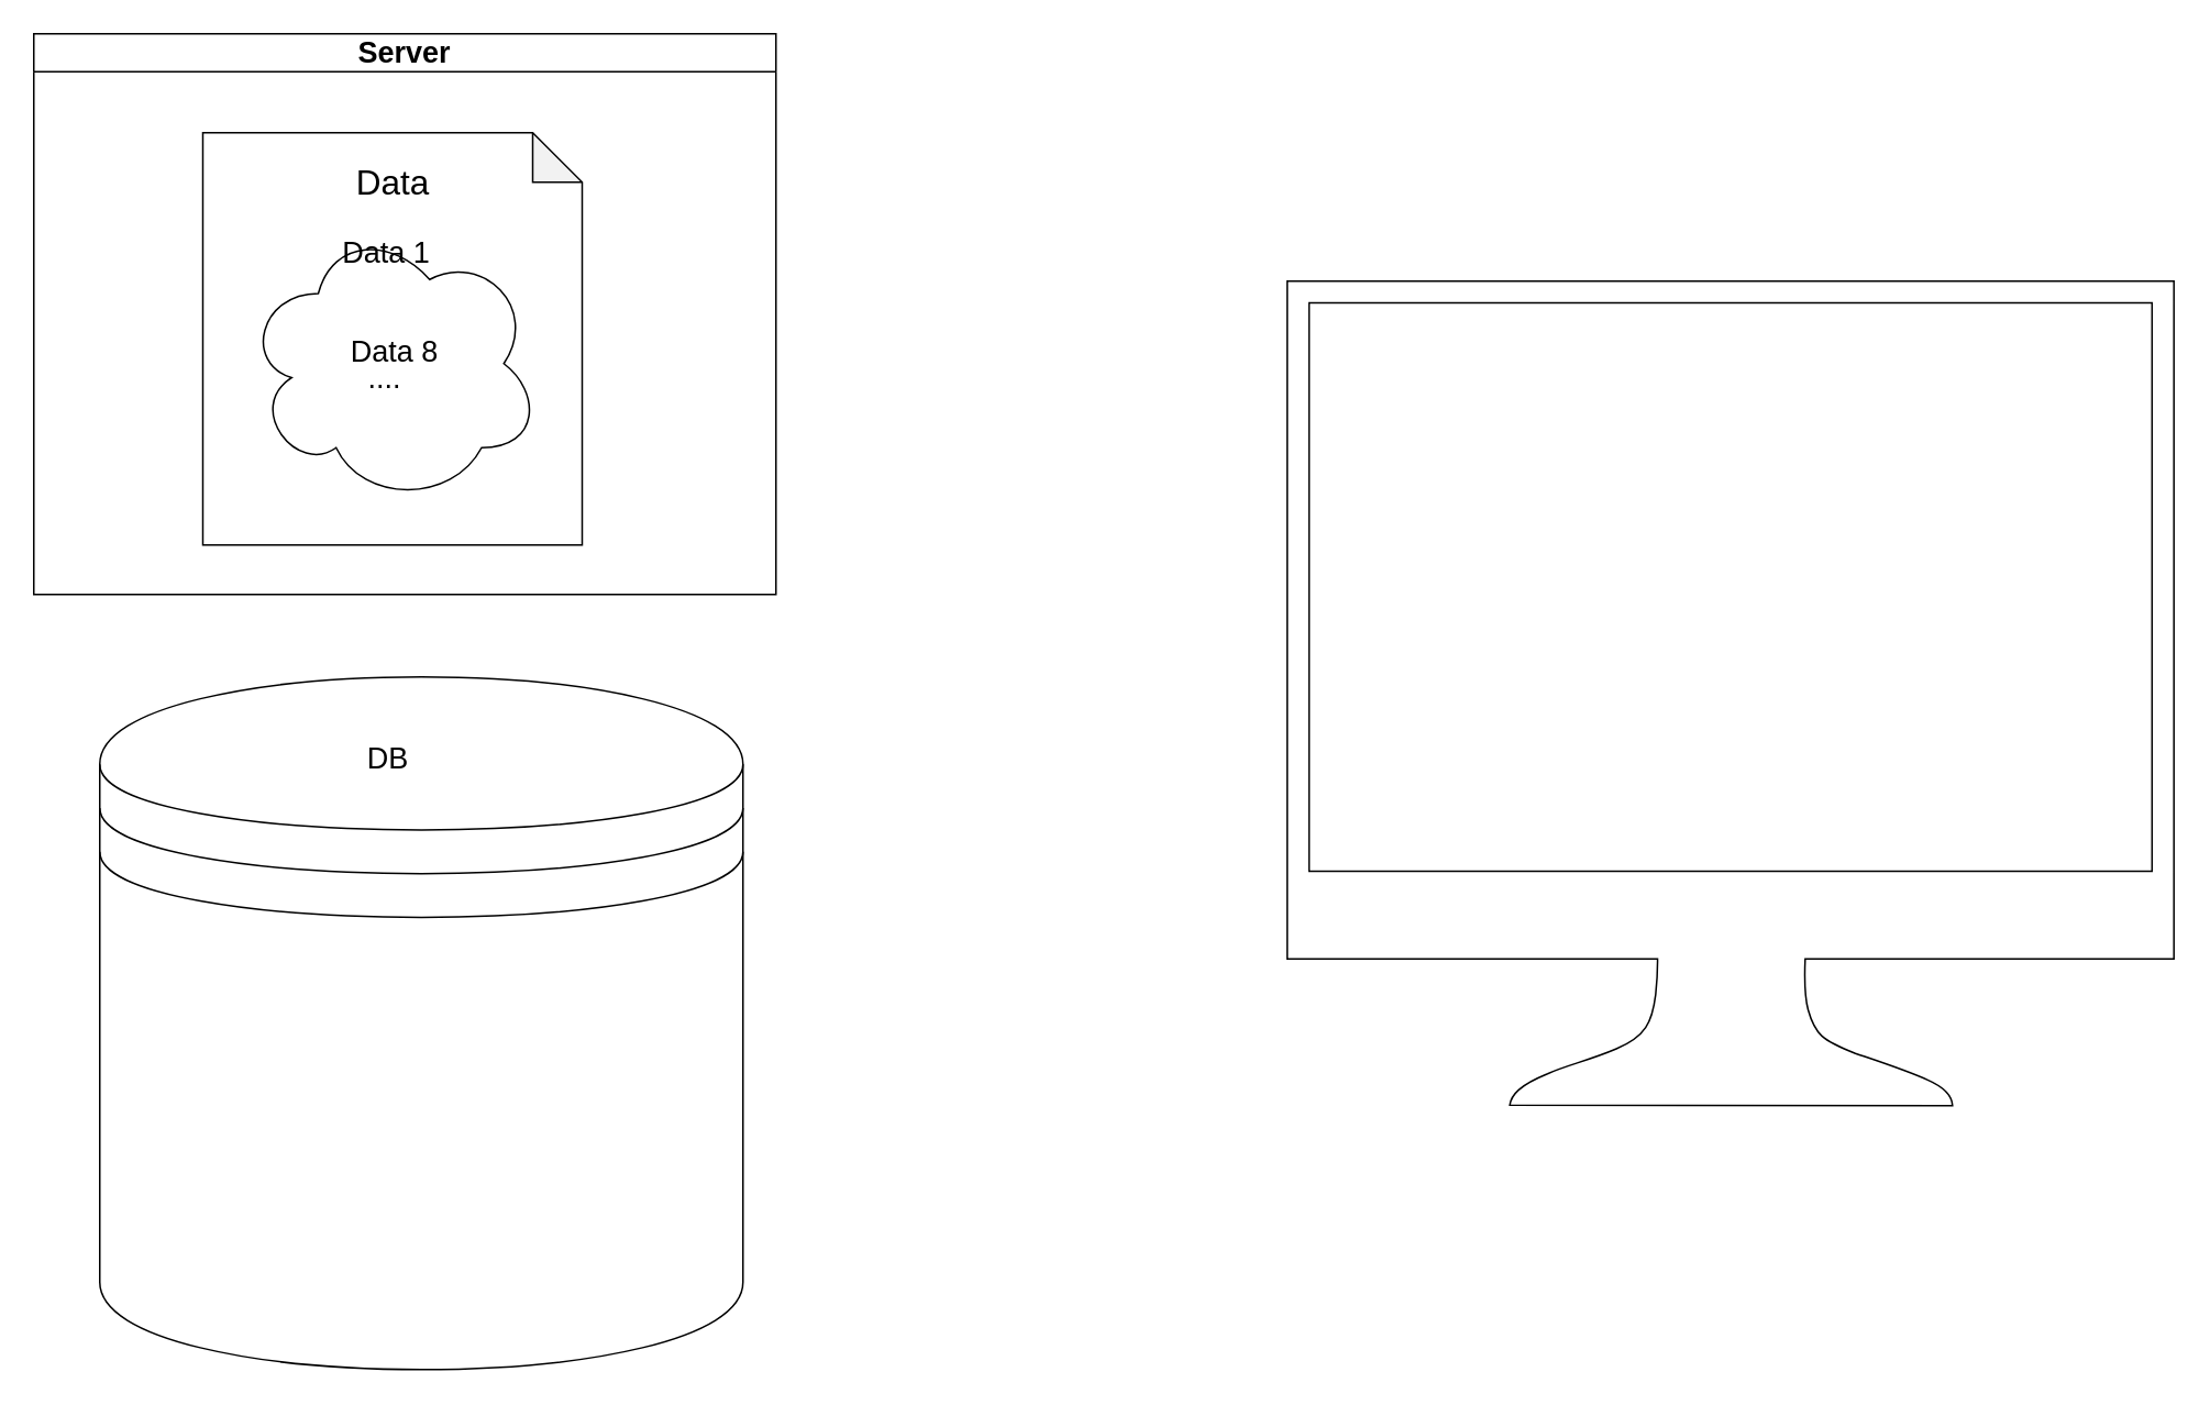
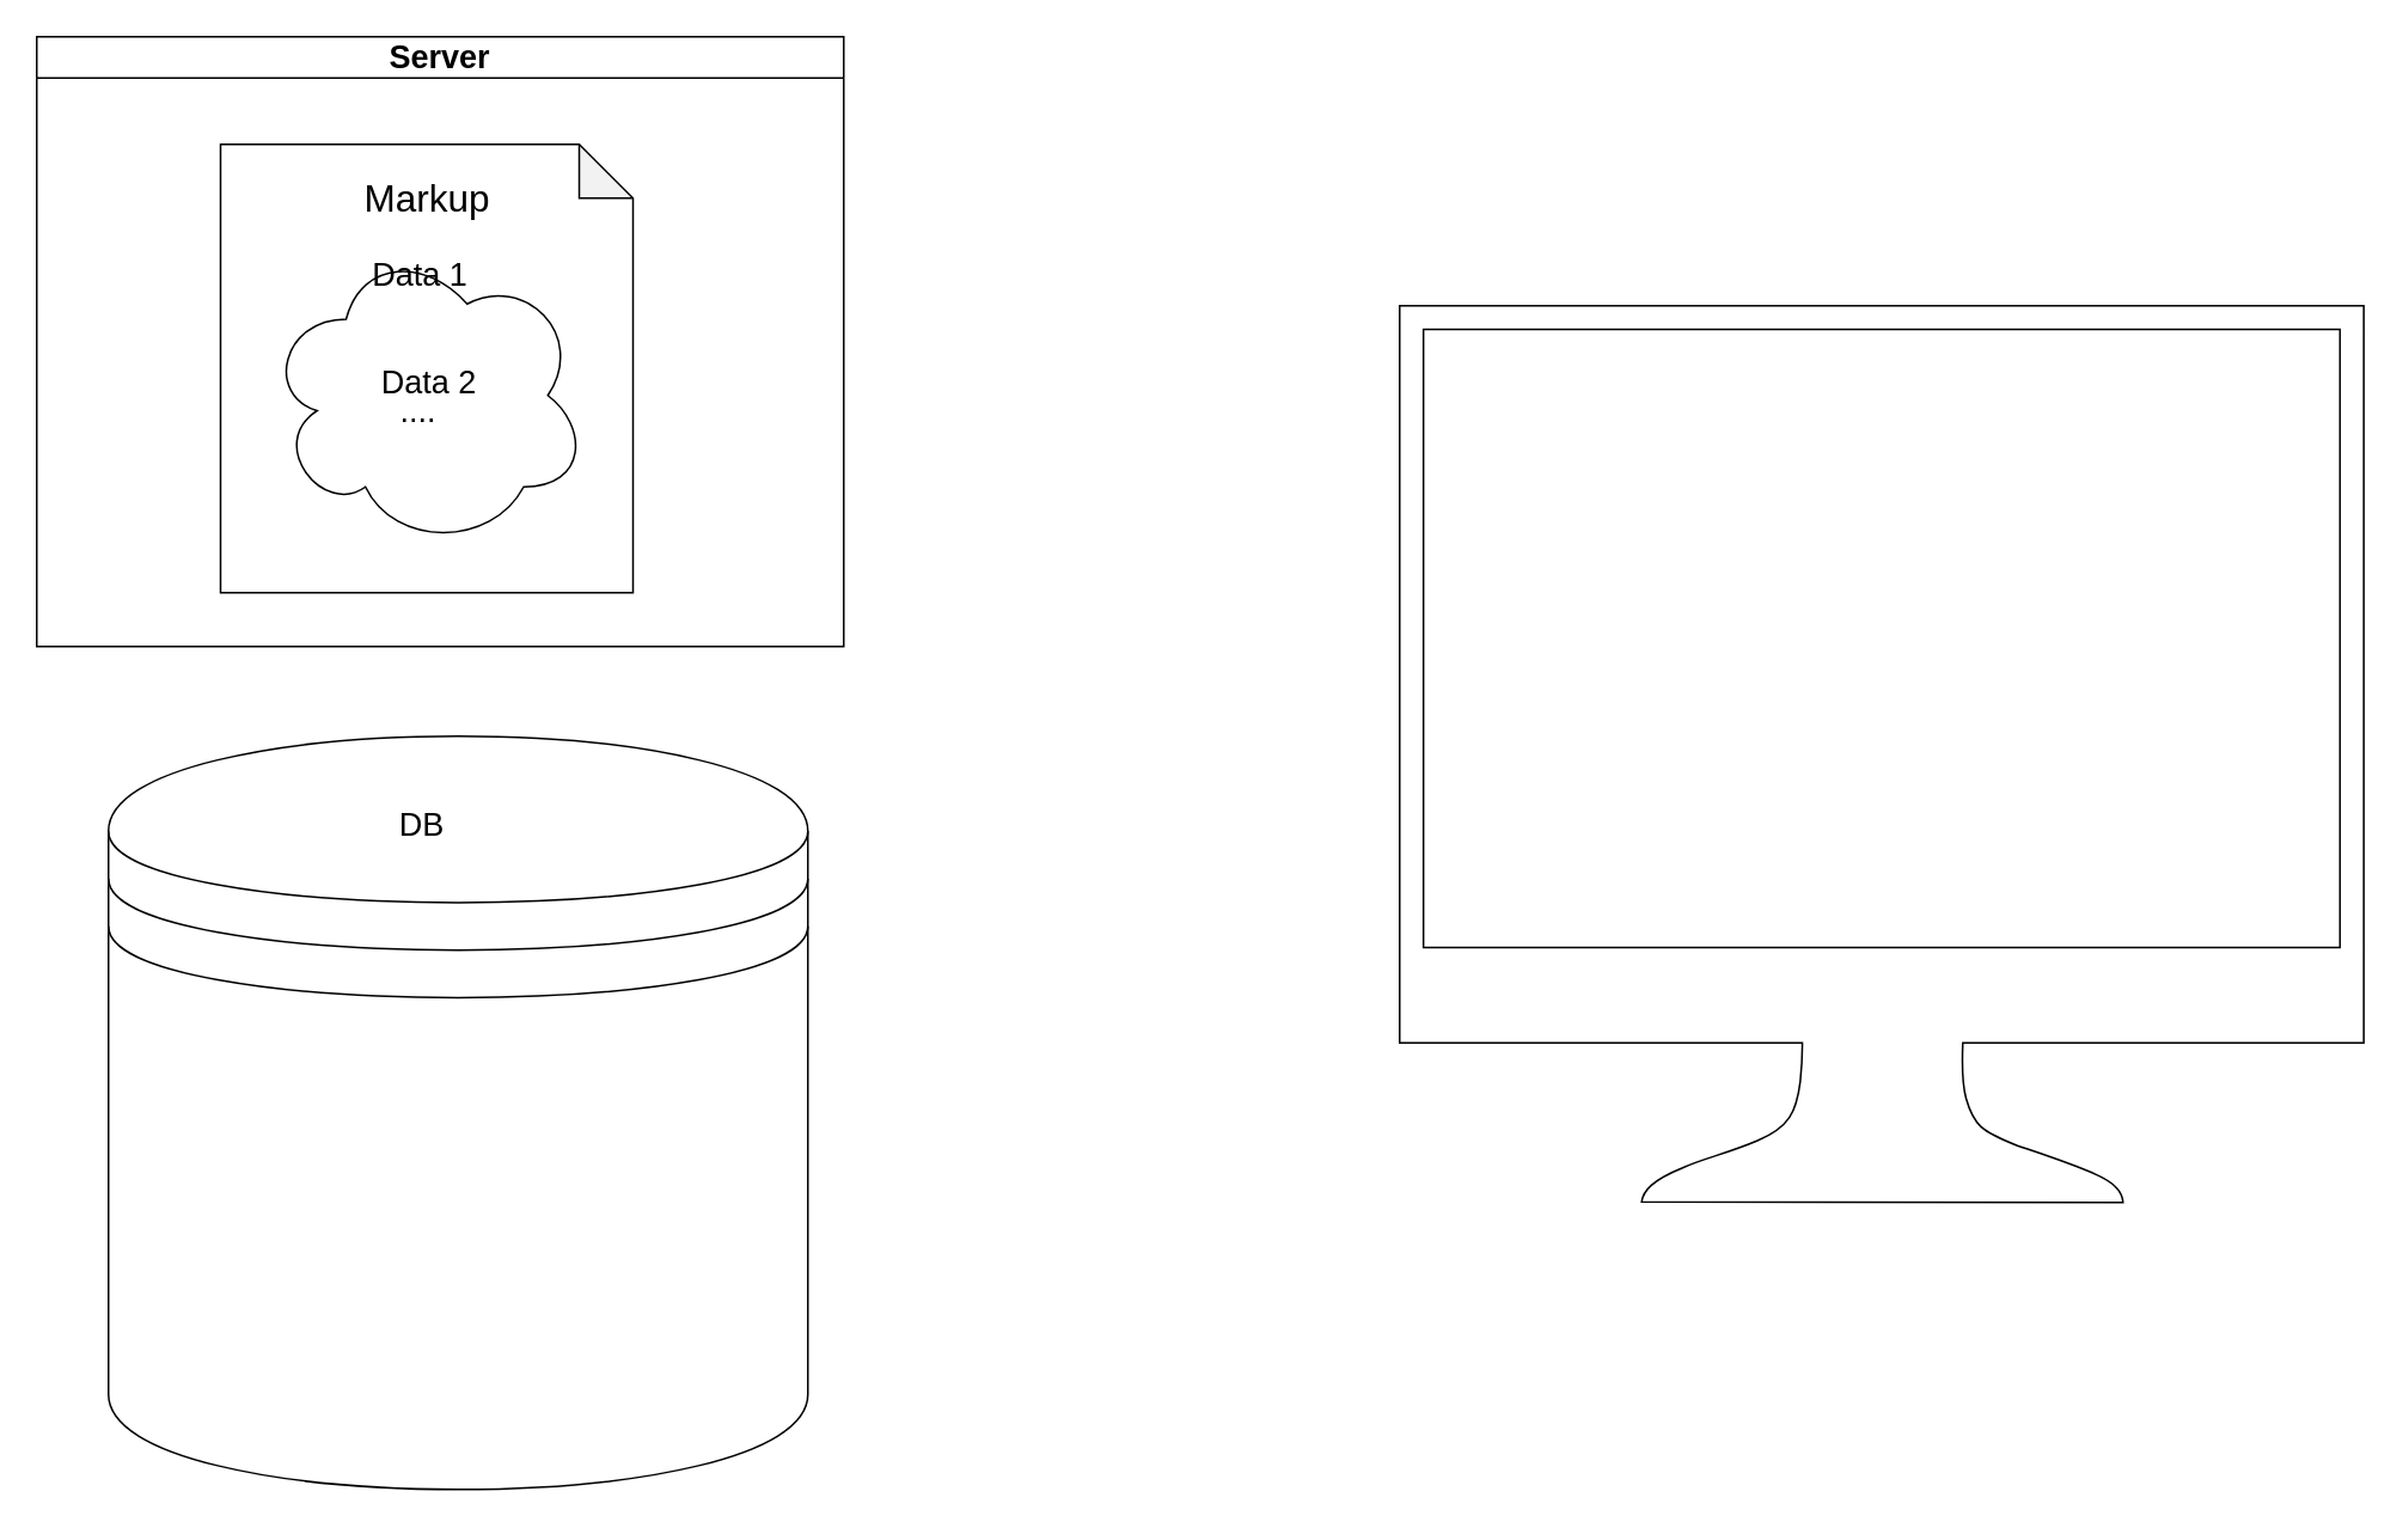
- <mxCell id="6" value="Data" style="text;strokeColor=none;align=center;fillColor=none;html=1;verticalAlign=middle;whiteSpace=wrap;rounded=0;labelBackgroundColor=none;fontSize=21;" parent="4" vertex="1"><mxGeometry x="80" y="15" width="70" height="30" as="geometry" /></mxCell>
+ <mxCell id="6" value="Markup" style="text;strokeColor=none;align=center;fillColor=none;html=1;verticalAlign=middle;whiteSpace=wrap;rounded=0;labelBackgroundColor=none;fontSize=21;" parent="4" vertex="1"><mxGeometry x="80" y="15" width="70" height="30" as="geometry" /></mxCell>
- <mxCell id="10" value="Data 8" style="text;strokeColor=none;align=center;fillColor=none;html=1;verticalAlign=middle;whiteSpace=wrap;rounded=0;labelBackgroundColor=none;fontSize=18;" parent="7" vertex="1"><mxGeometry x="112.071" y="68" width="57.857" height="20.4" as="geometry" /></mxCell>
+ <mxCell id="10" value="Data 2" style="text;strokeColor=none;align=center;fillColor=none;html=1;verticalAlign=middle;whiteSpace=wrap;rounded=0;labelBackgroundColor=none;fontSize=18;" parent="7" vertex="1"><mxGeometry x="112.071" y="68" width="57.857" height="20.4" as="geometry" /></mxCell>
